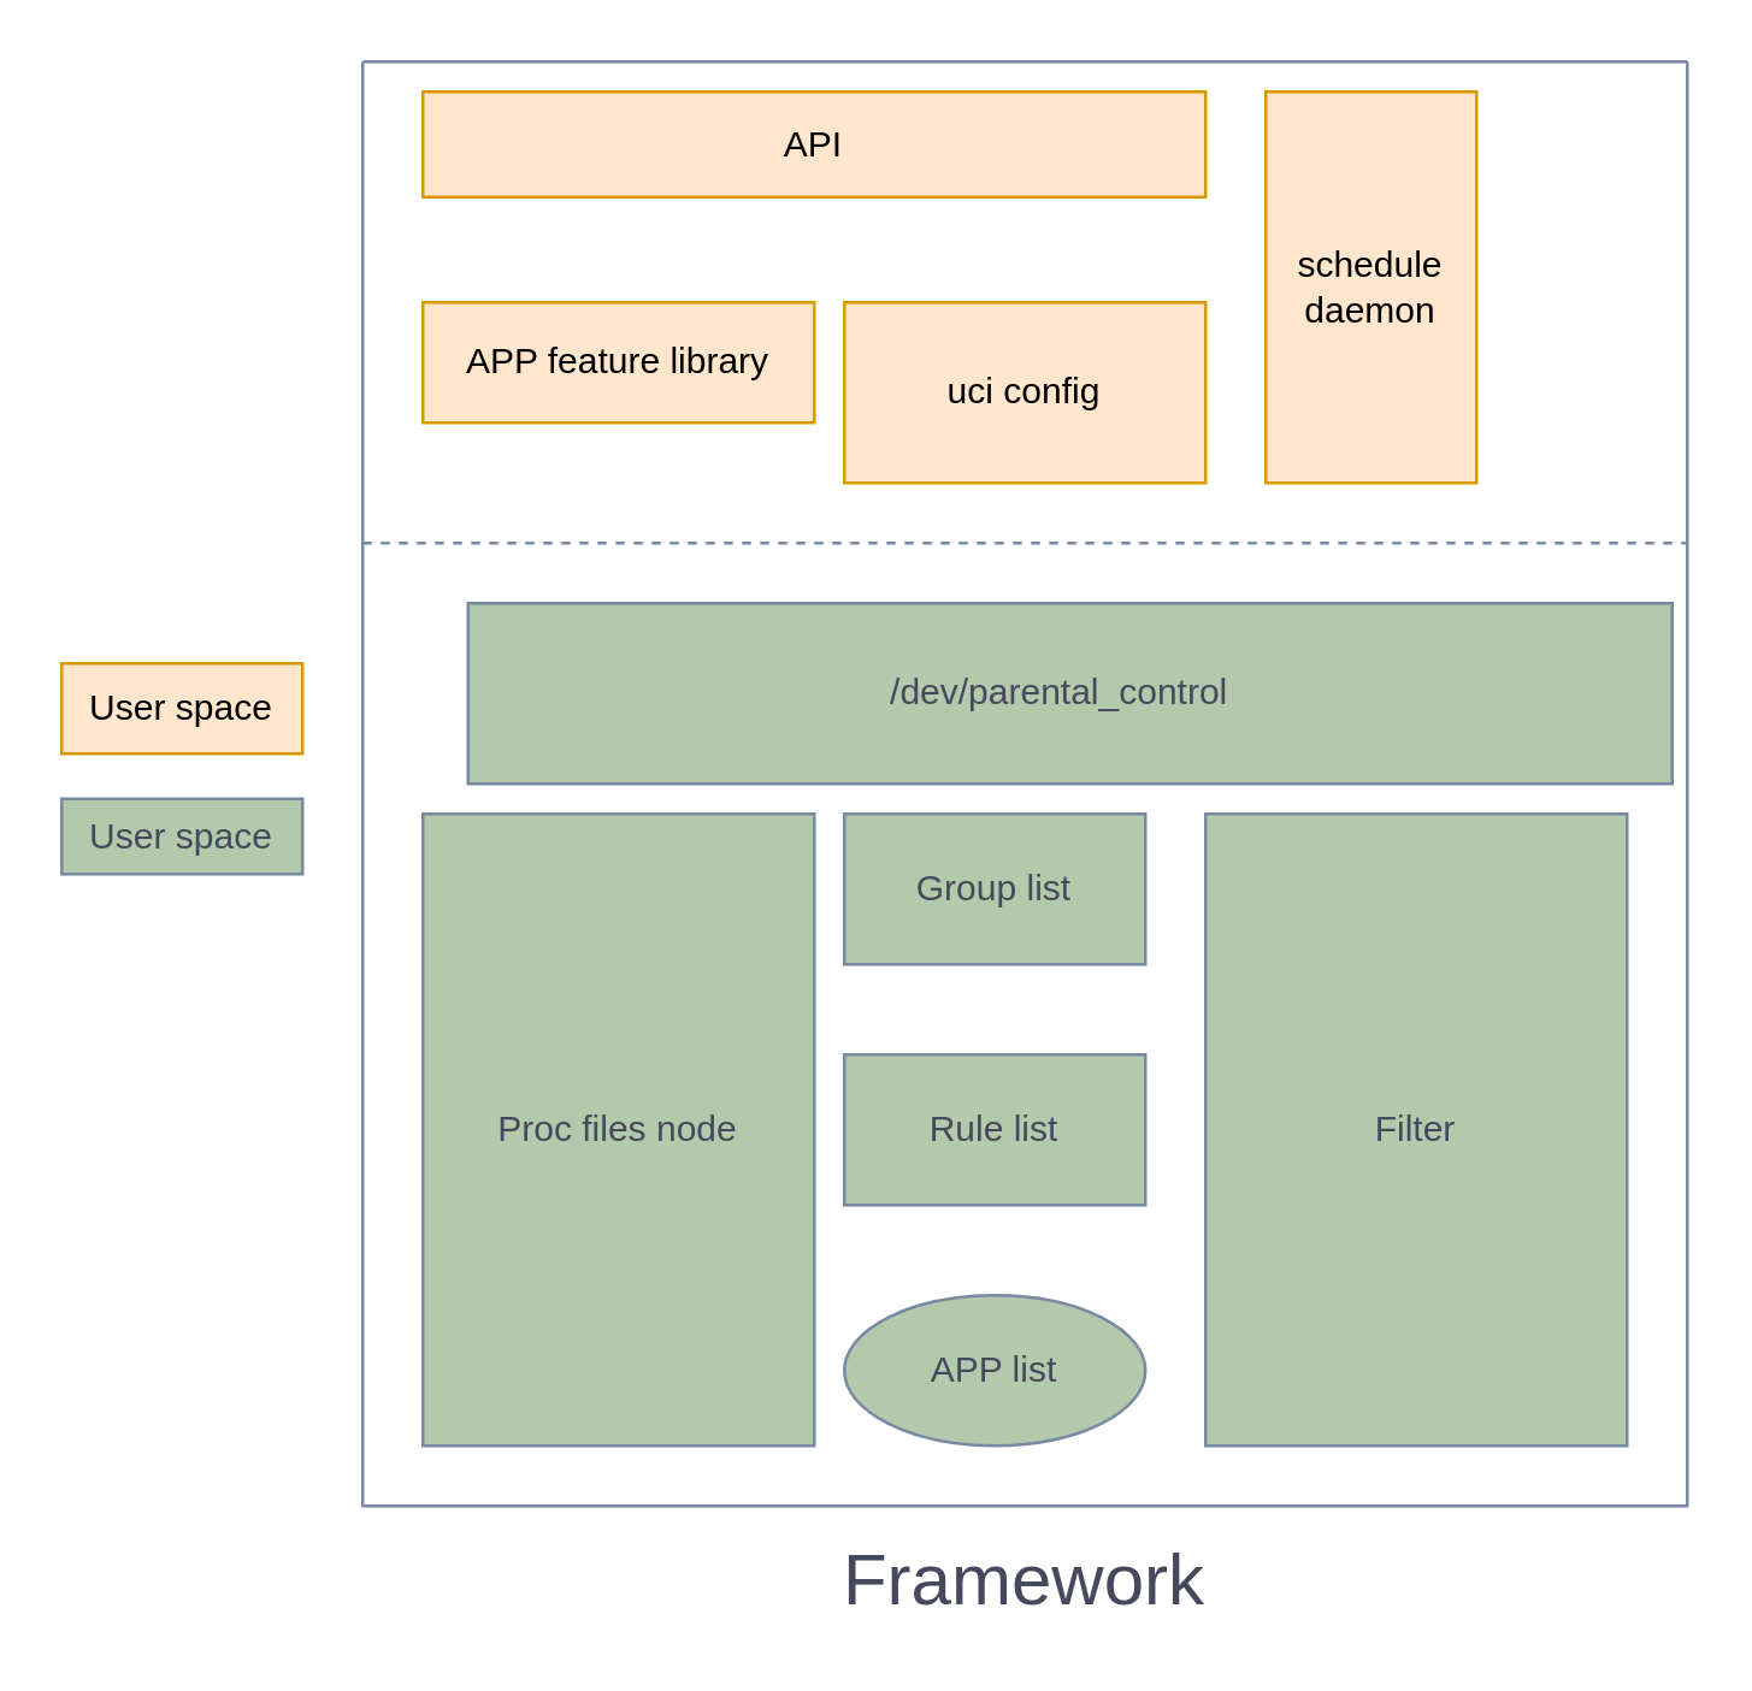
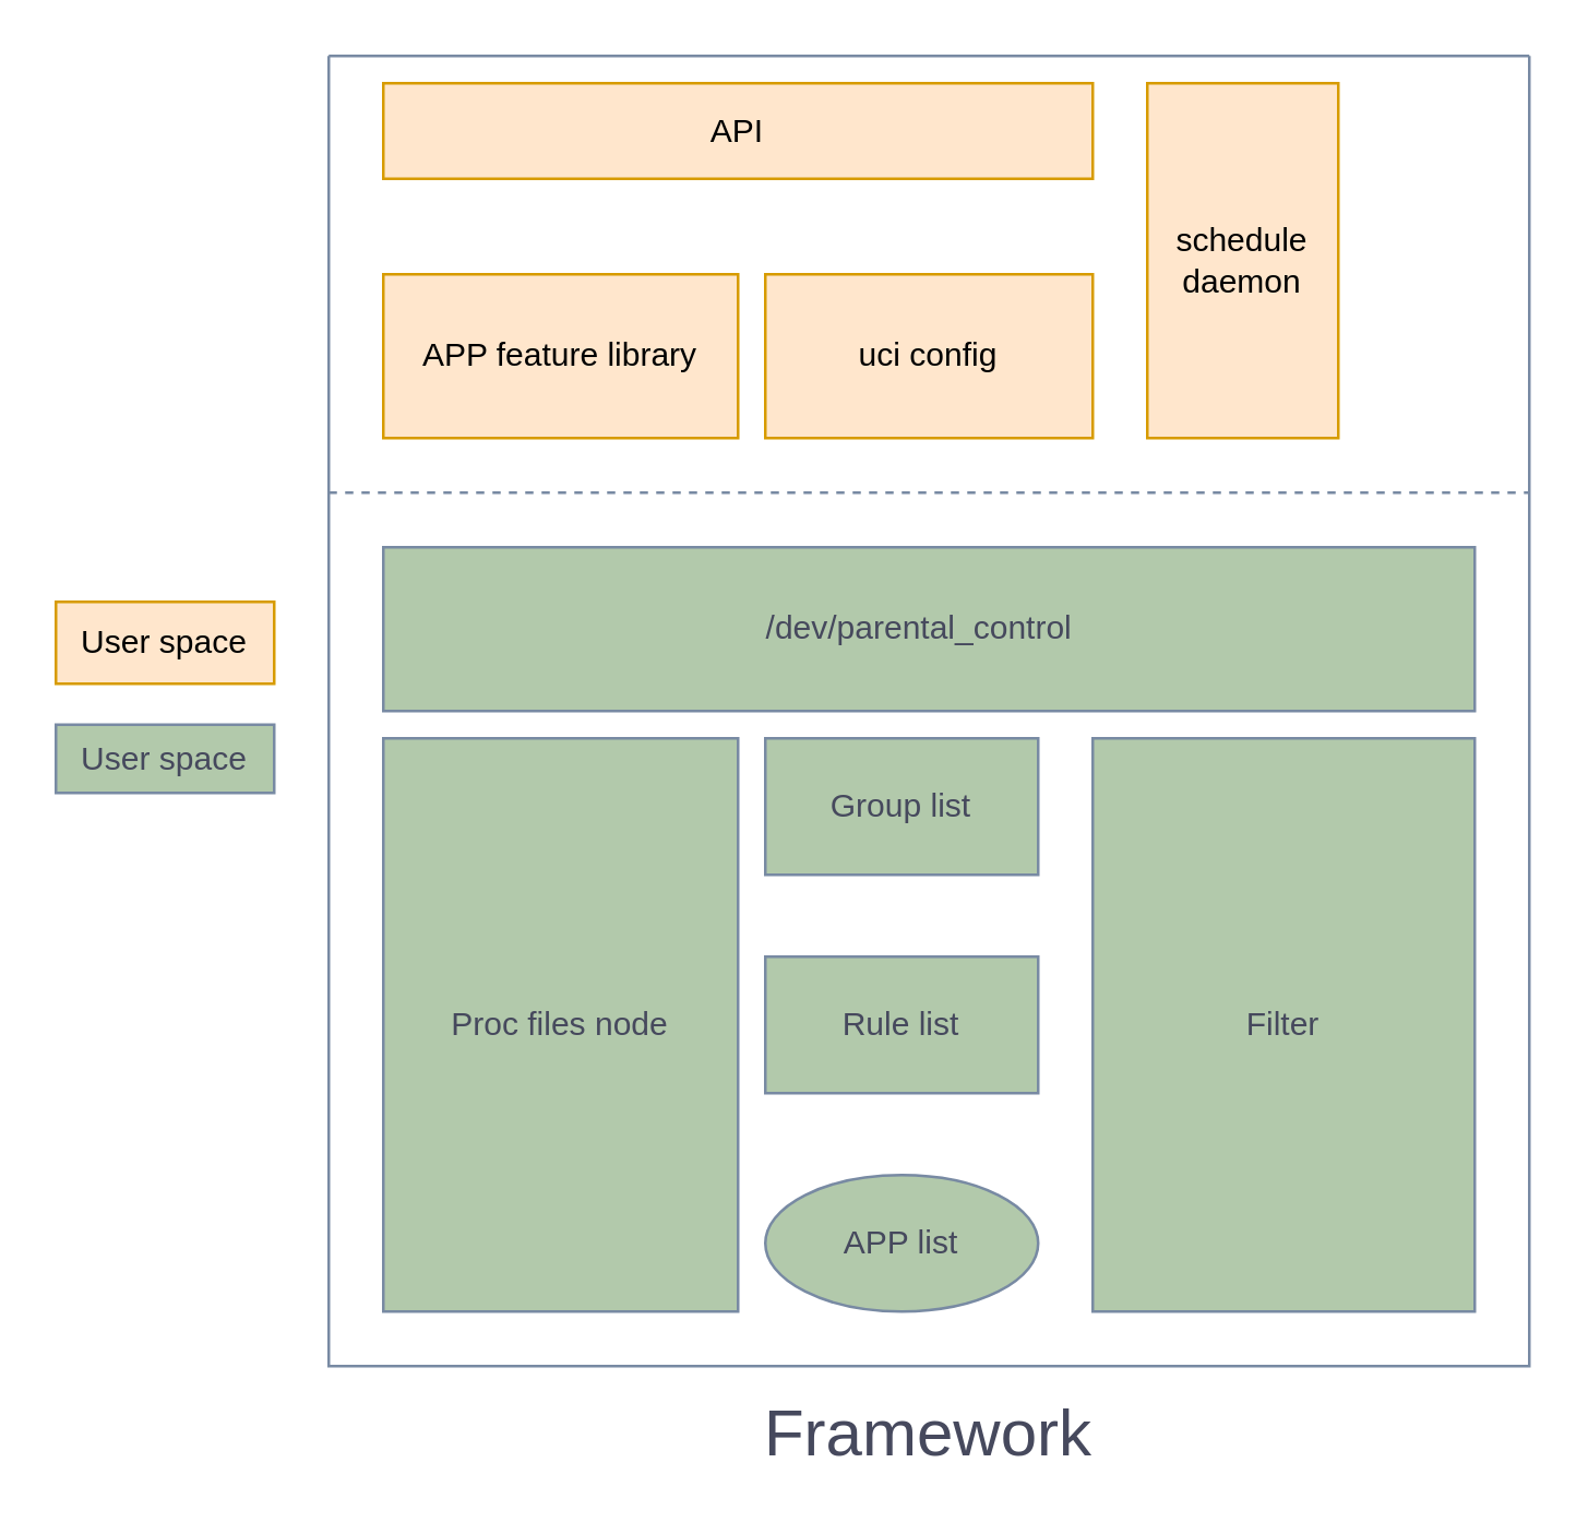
- <mxCell id="9" value="APP feature library" style="rounded=0;whiteSpace=wrap;html=1;fillColor=#ffe6cc;strokeColor=#d79b00;" parent="1" vertex="1"><mxGeometry x="140" y="100" width="130" height="40" as="geometry" /></mxCell>
+ <mxCell id="9" value="APP feature library" style="rounded=0;whiteSpace=wrap;html=1;fillColor=#ffe6cc;strokeColor=#d79b00;" parent="1" vertex="1"><mxGeometry x="140" y="100" width="130" height="60" as="geometry" /></mxCell>
- <mxCell id="7" value="/dev/parental_control&amp;nbsp;&amp;nbsp;" style="rounded=0;whiteSpace=wrap;html=1;fillColor=#B2C9AB;strokeColor=#788AA3;fontColor=#46495D;" parent="1" vertex="1"><mxGeometry x="155" y="200" width="400" height="60" as="geometry" /></mxCell>
+ <mxCell id="7" value="/dev/parental_control&amp;nbsp;&amp;nbsp;" style="rounded=0;whiteSpace=wrap;html=1;fillColor=#B2C9AB;strokeColor=#788AA3;fontColor=#46495D;" parent="1" vertex="1"><mxGeometry x="140" y="200" width="400" height="60" as="geometry" /></mxCell>
